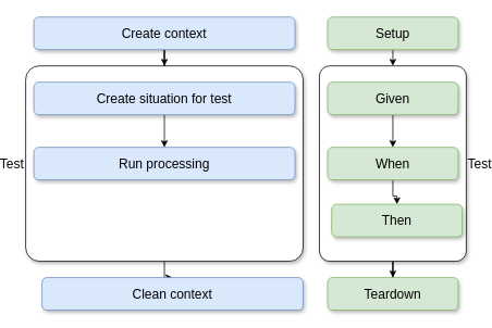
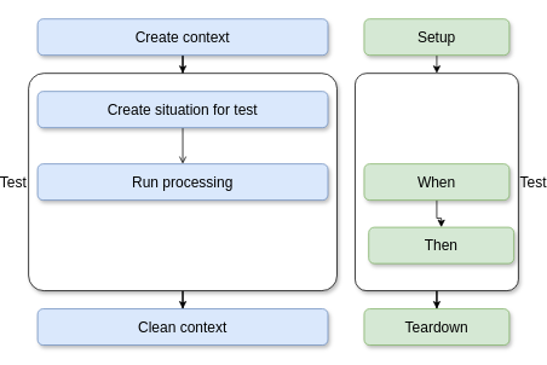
- <mxCell id="10" value="Given" style="rounded=1;whiteSpace=wrap;html=1;shadow=1;fontSize=16;fillColor=#d5e8d4;strokeColor=#82b366;" parent="1" vertex="1"><mxGeometry x="390" y="100" width="160" height="40" as="geometry" /></mxCell>
- <mxCell id="9" value="" style="edgeStyle=orthogonalEdgeStyle;rounded=0;orthogonalLoop=1;jettySize=auto;html=1;fontSize=16;" parent="1" source="10" target="12" edge="1"><mxGeometry relative="1" as="geometry" /></mxCell>
- <mxCell id="6" value="" style="edgeStyle=orthogonalEdgeStyle;rounded=0;orthogonalLoop=1;jettySize=auto;html=1;fontSize=16;" parent="1" source="7" target="8" edge="1"><mxGeometry relative="1" as="geometry" /></mxCell>
+ <mxCell id="6" value="" style="edgeStyle=orthogonalEdgeStyle;rounded=0;orthogonalLoop=1;jettySize=auto;html=1;fontSize=16;endArrow=open;" parent="1" source="7" target="8" edge="1"><mxGeometry relative="1" as="geometry" /></mxCell>
- <mxCell id="16" value="Clean context" style="rounded=1;whiteSpace=wrap;html=1;shadow=1;fontSize=16;fillColor=#dae8fc;strokeColor=#6c8ebf;" parent="1" vertex="1"><mxGeometry x="40" y="340" width="320" height="40" as="geometry" /></mxCell>
+ <mxCell id="16" value="Clean context" style="rounded=1;whiteSpace=wrap;html=1;shadow=1;fontSize=16;fillColor=#dae8fc;strokeColor=#6c8ebf;" parent="1" vertex="1"><mxGeometry x="30" y="340" width="320" height="40" as="geometry" /></mxCell>
